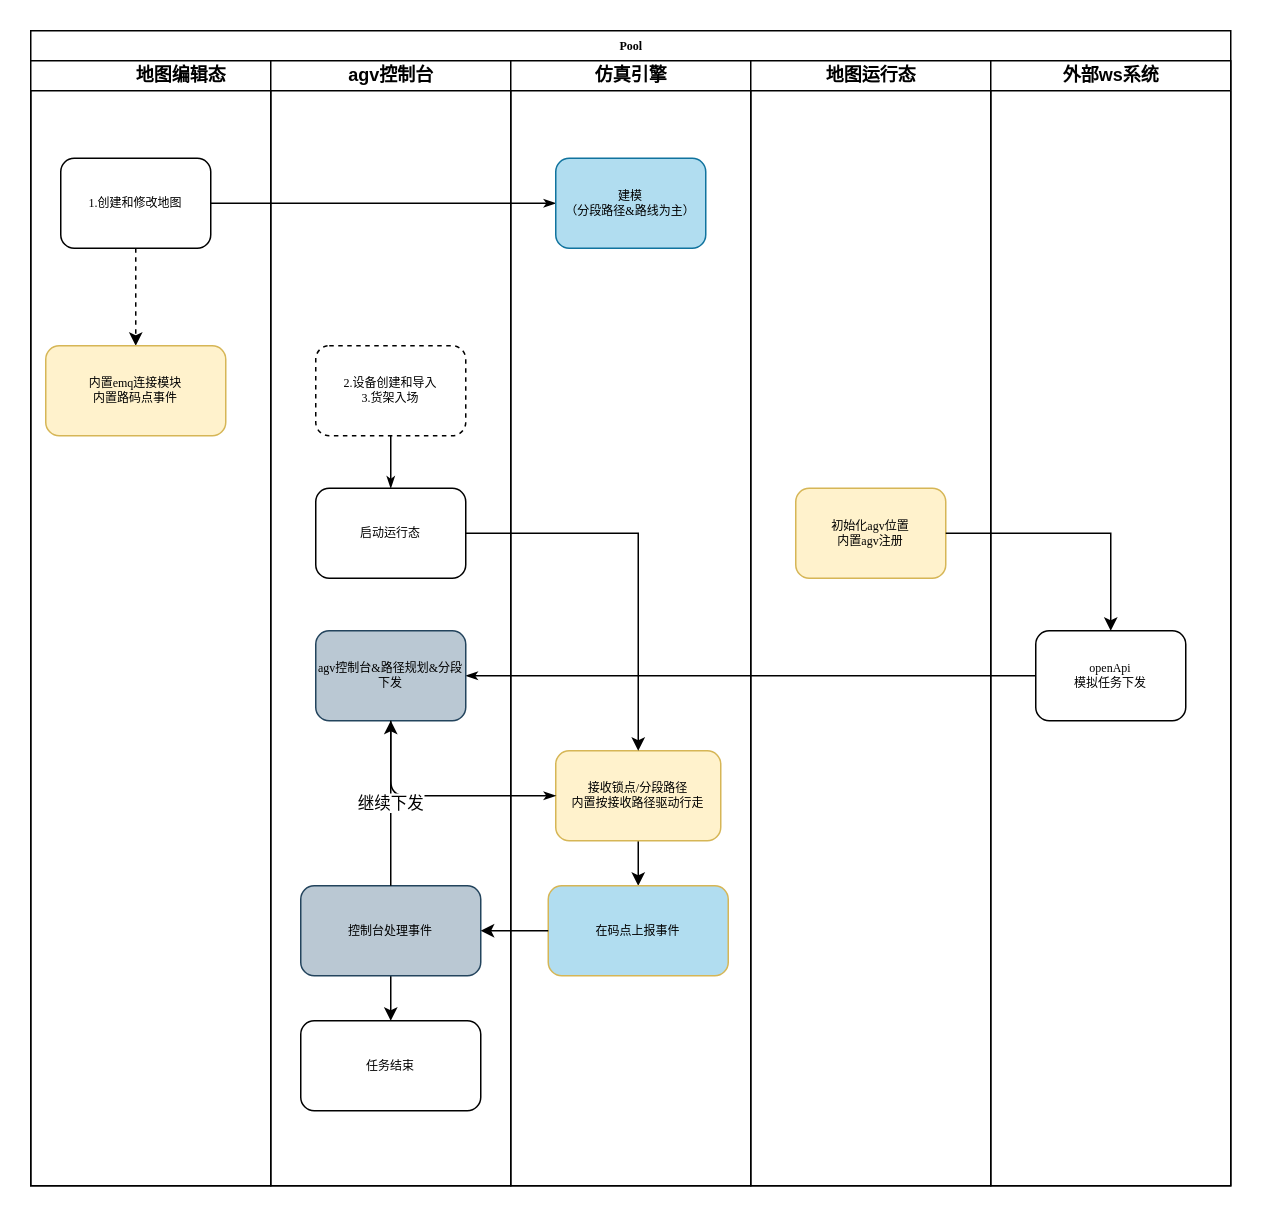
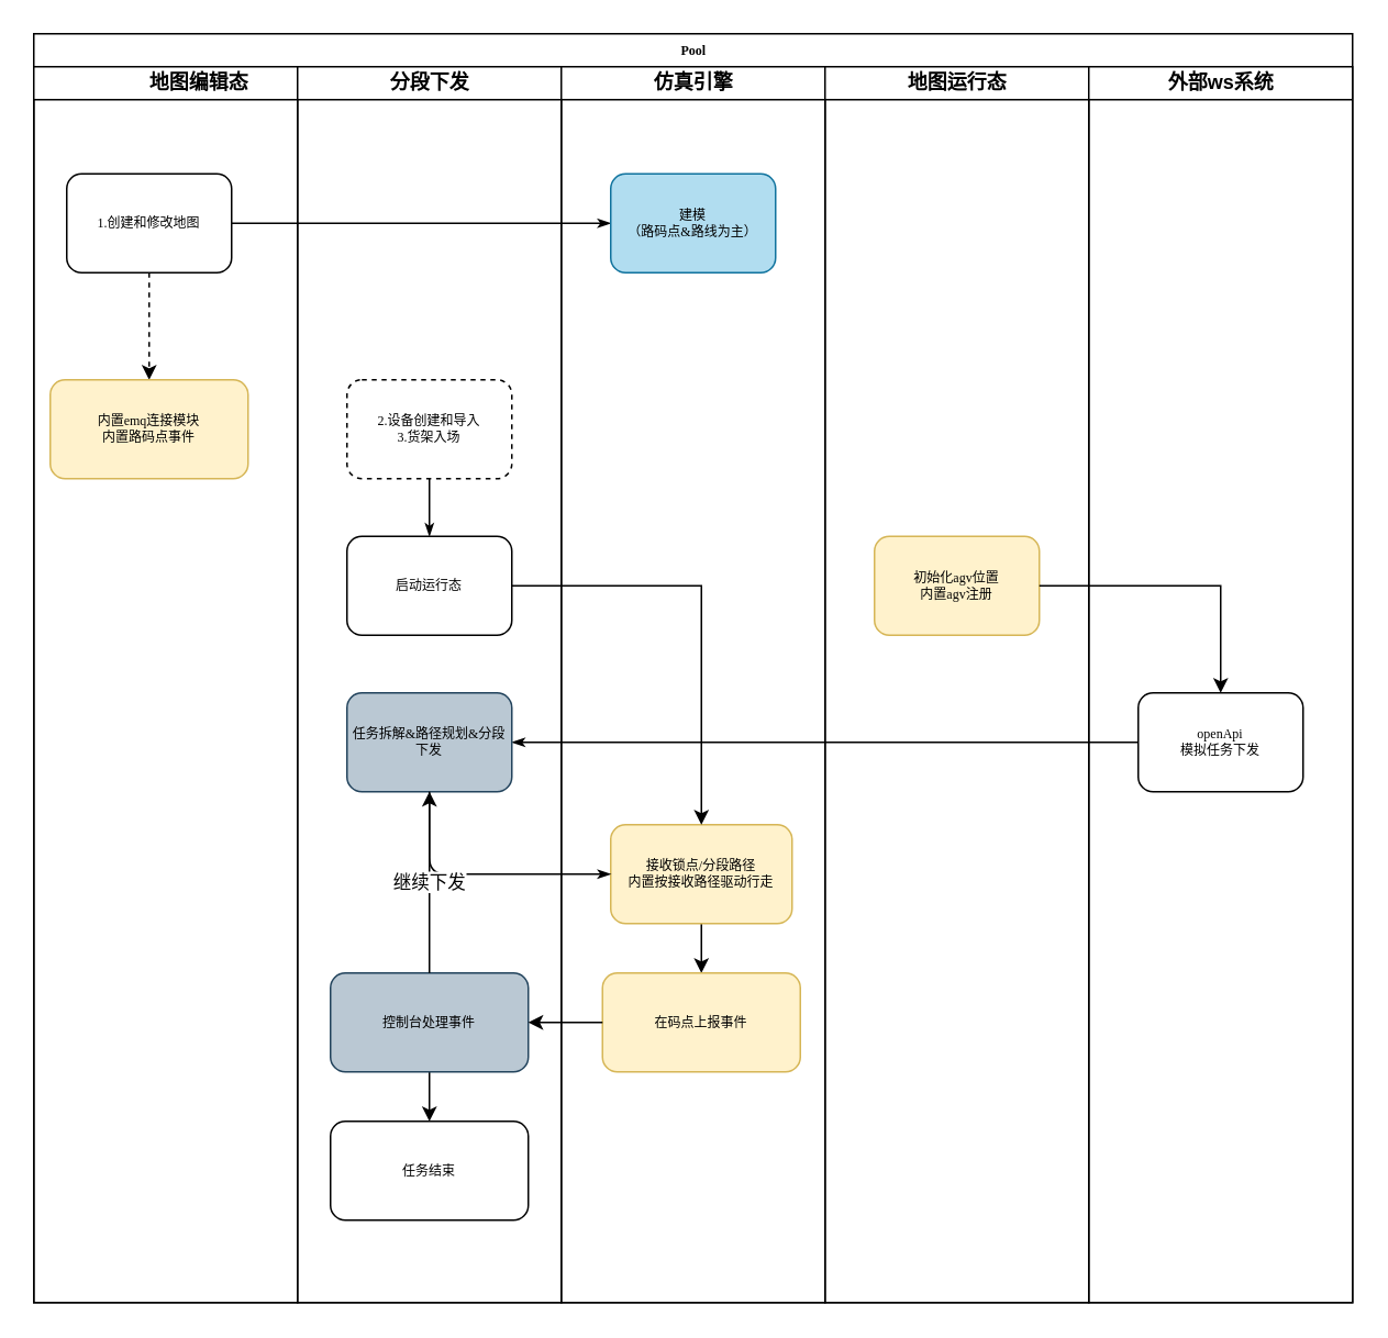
- <mxCell id="9" value="agv控制台" style="swimlane;html=1;startSize=20;" vertex="1" parent="2"><mxGeometry x="160" y="20" width="160" height="750" as="geometry" /></mxCell>
+ <mxCell id="9" value="分段下发" style="swimlane;html=1;startSize=20;" vertex="1" parent="2"><mxGeometry x="160" y="20" width="160" height="750" as="geometry" /></mxCell>
- <mxCell id="20" value="建模&lt;br&gt;（分段路径&amp;amp;路线为主）" style="rounded=1;whiteSpace=wrap;html=1;shadow=0;labelBackgroundColor=none;strokeWidth=1;fontFamily=Verdana;fontSize=8;align=center;fillColor=#b1ddf0;strokeColor=#10739e;" vertex="1" parent="17"><mxGeometry x="30" y="65" width="100" height="60" as="geometry" /></mxCell>
+ <mxCell id="20" value="建模&lt;br&gt;（路码点&amp;amp;路线为主）" style="rounded=1;whiteSpace=wrap;html=1;shadow=0;labelBackgroundColor=none;strokeWidth=1;fontFamily=Verdana;fontSize=8;align=center;fillColor=#b1ddf0;strokeColor=#10739e;" vertex="1" parent="17"><mxGeometry x="30" y="65" width="100" height="60" as="geometry" /></mxCell>
- <mxCell id="13" value="agv控制台&amp;amp;路径规划&amp;amp;分段下发" style="rounded=1;whiteSpace=wrap;html=1;shadow=0;labelBackgroundColor=none;strokeWidth=1;fontFamily=Verdana;fontSize=8;align=center;fillColor=#bac8d3;strokeColor=#23445d;" vertex="1" parent="9"><mxGeometry x="30" y="380" width="100" height="60" as="geometry" /></mxCell>
+ <mxCell id="13" value="任务拆解&amp;amp;路径规划&amp;amp;分段下发" style="rounded=1;whiteSpace=wrap;html=1;shadow=0;labelBackgroundColor=none;strokeWidth=1;fontFamily=Verdana;fontSize=8;align=center;fillColor=#bac8d3;strokeColor=#23445d;" vertex="1" parent="9"><mxGeometry x="30" y="380" width="100" height="60" as="geometry" /></mxCell>
- <mxCell id="21" value="在码点上报事件" style="whiteSpace=wrap;html=1;fontSize=8;fontFamily=Verdana;rounded=1;shadow=0;labelBackgroundColor=none;strokeWidth=1;fillColor=#b1ddf0;strokeColor=#d6b656;" vertex="1" parent="17"><mxGeometry x="25" y="550" width="120" height="60" as="geometry" /></mxCell>
+ <mxCell id="21" value="在码点上报事件" style="whiteSpace=wrap;html=1;fontSize=8;fontFamily=Verdana;rounded=1;shadow=0;labelBackgroundColor=none;strokeWidth=1;fillColor=#fff2cc;strokeColor=#d6b656;" vertex="1" parent="17"><mxGeometry x="25" y="550" width="120" height="60" as="geometry" /></mxCell>
